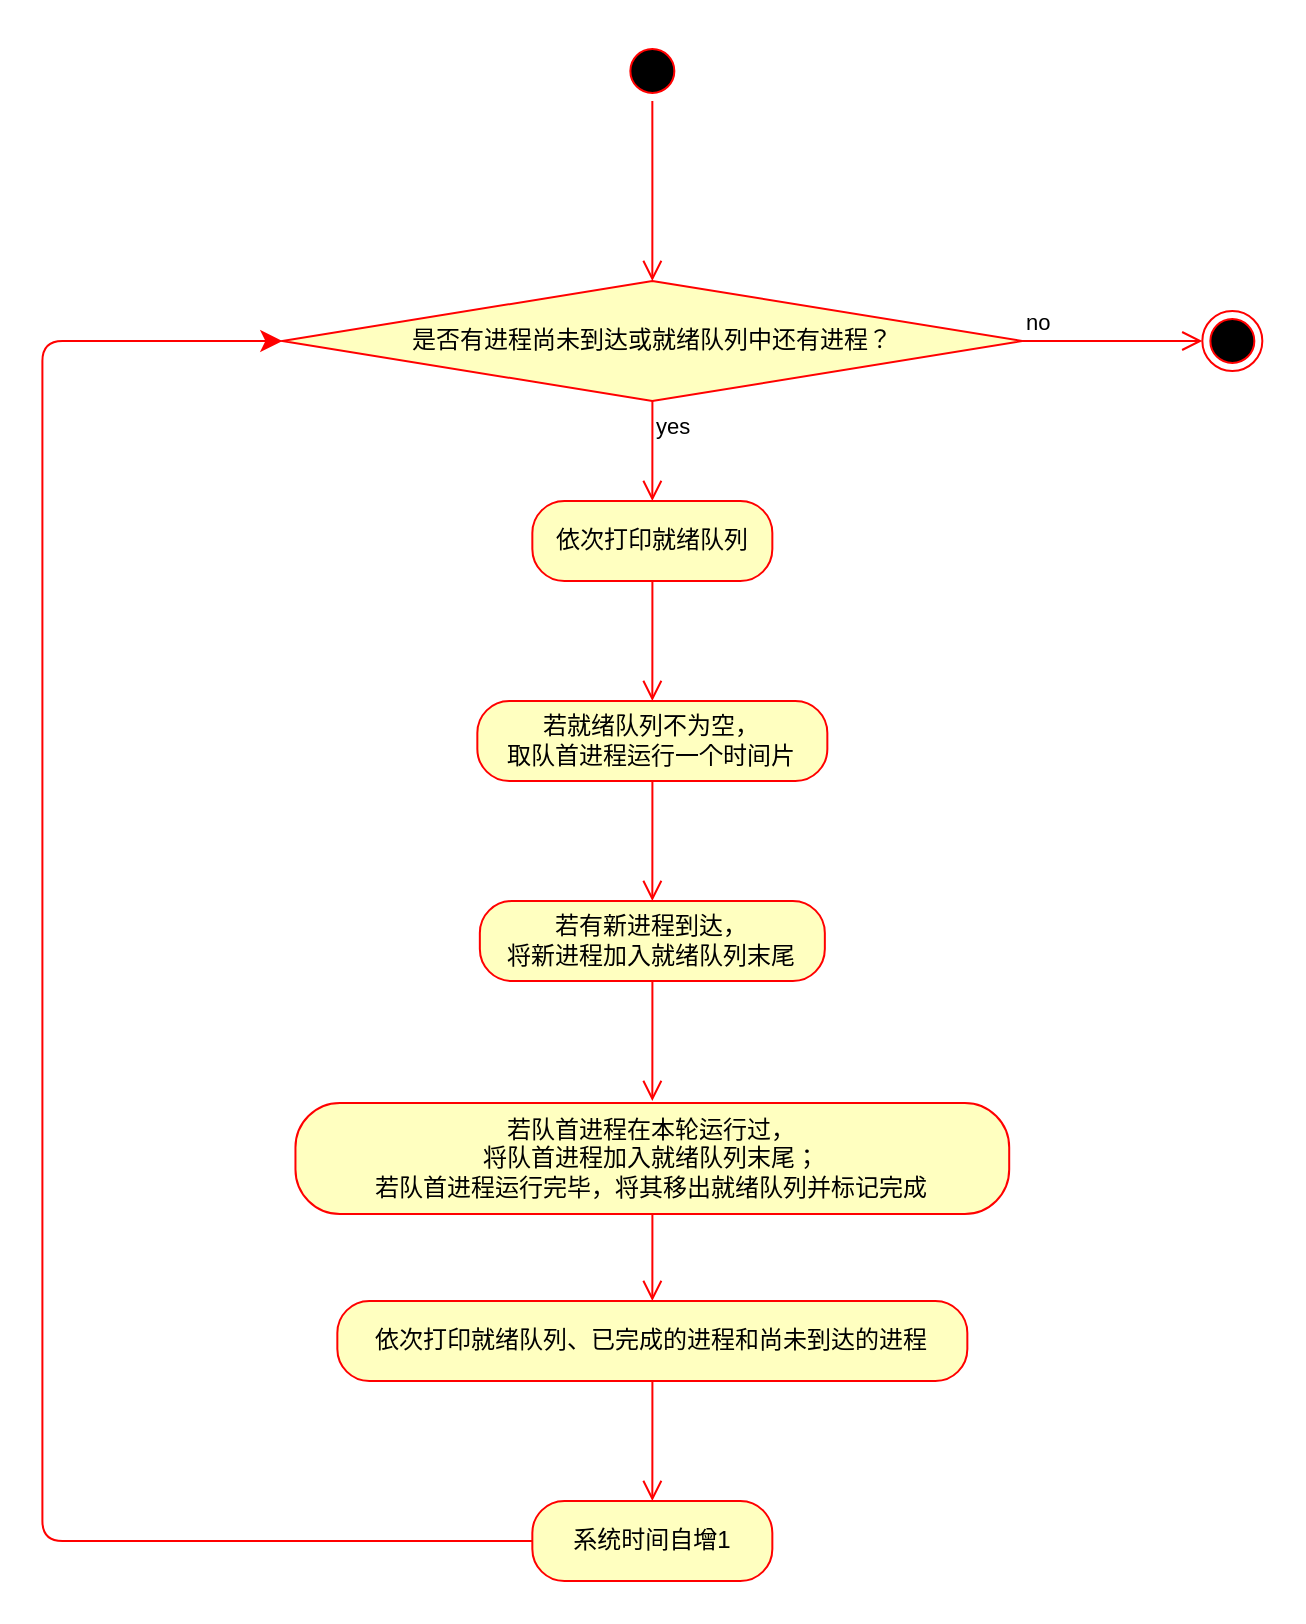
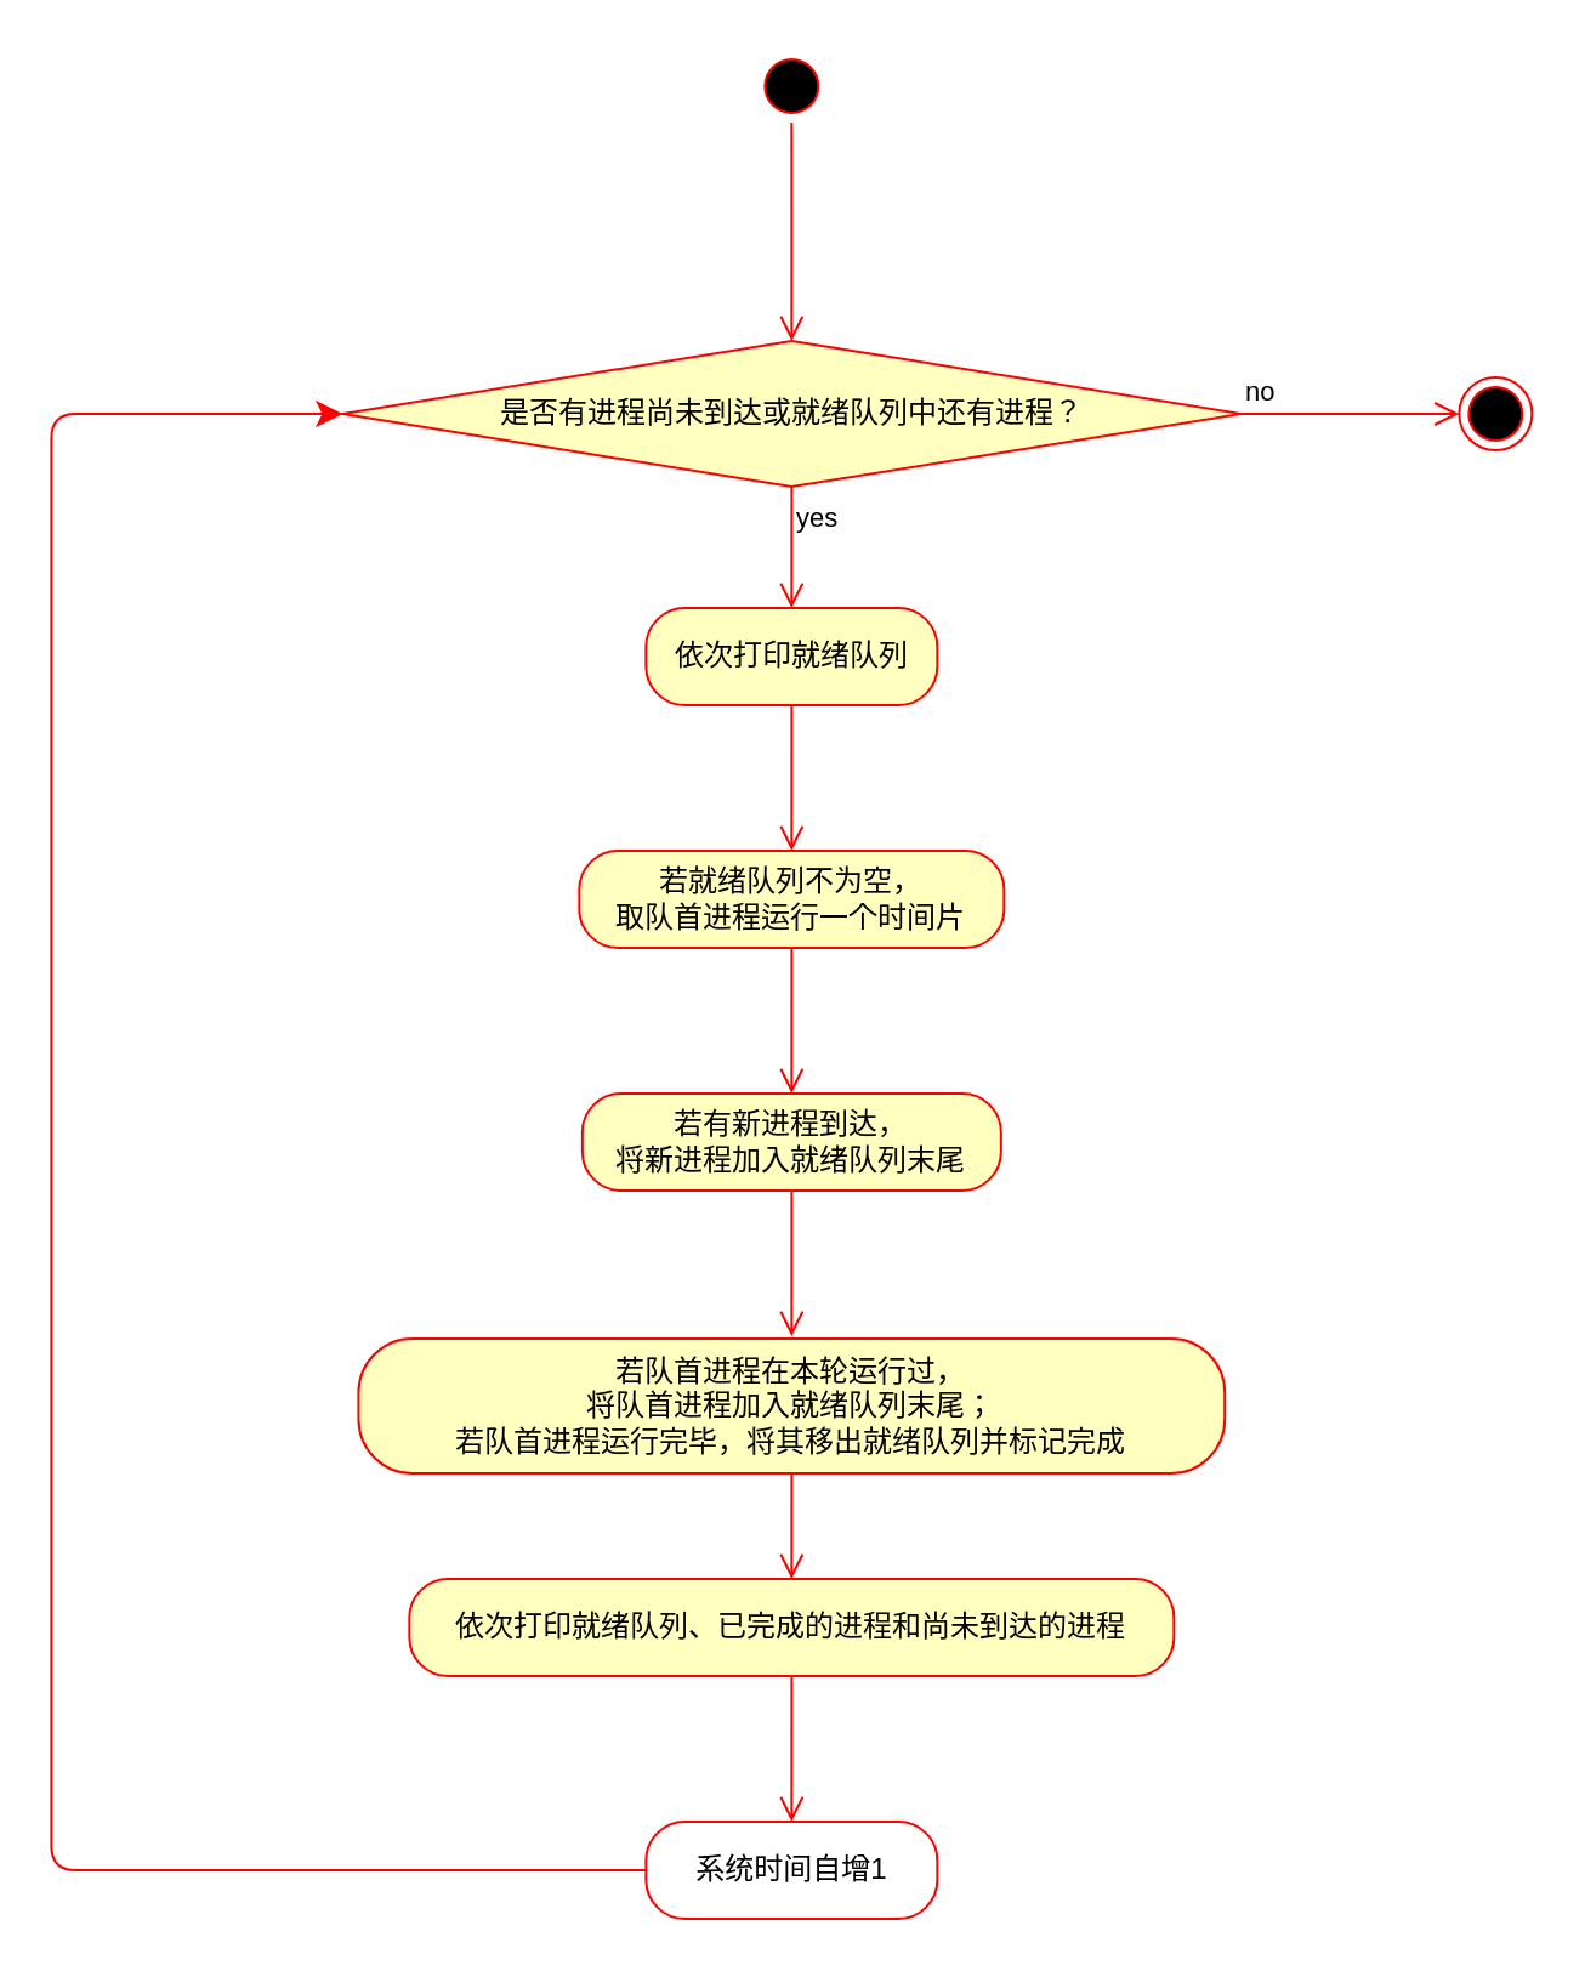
- <mxCell id="18" value="系统时间自增1" style="rounded=1;whiteSpace=wrap;html=1;arcSize=40;fontColor=#000000;fillColor=#ffffc0;strokeColor=#ff0000;" vertex="1" parent="1"><mxGeometry x="265.67" y="750" width="120" height="40" as="geometry" /></mxCell>
+ <mxCell id="18" value="系统时间自增1" style="rounded=1;whiteSpace=wrap;html=1;arcSize=40;fontColor=#000000;fillColor=#ffffff;strokeColor=#ff0000;" vertex="1" parent="1"><mxGeometry x="265.67" y="750" width="120" height="40" as="geometry" /></mxCell>
